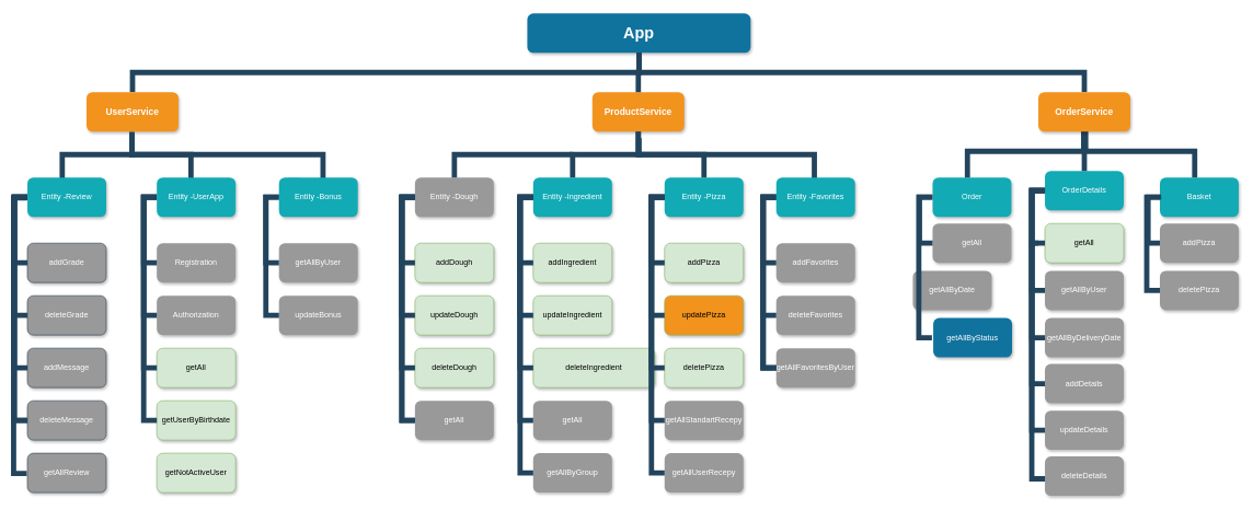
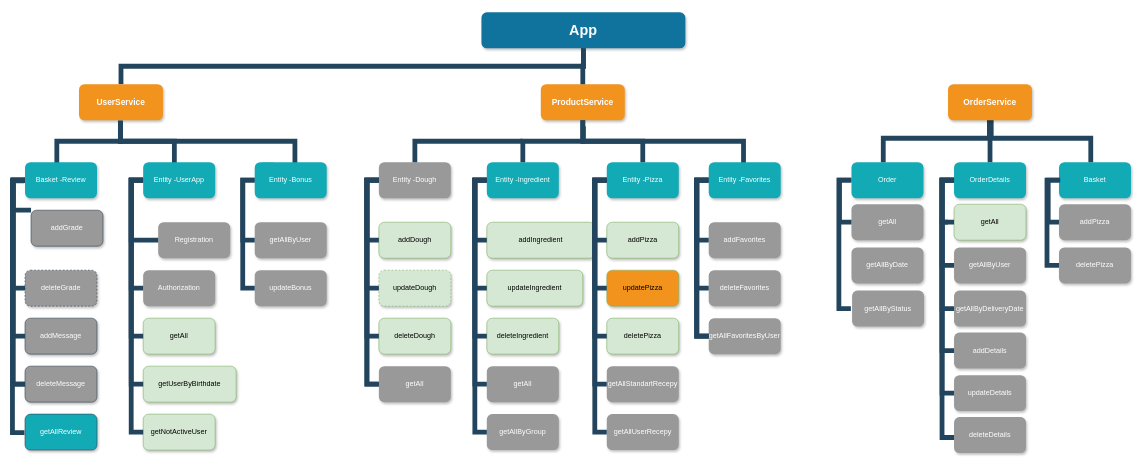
- <mxCell id="60" value="" style="edgeStyle=elbowEdgeStyle;elbow=vertical;rounded=0;fontColor=#000000;endArrow=none;endFill=0;strokeWidth=8;strokeColor=#23445D;" parent="1" source="2" target="93" edge="1"><mxGeometry width="100" height="100" relative="1" as="geometry"><mxPoint x="362" y="130" as="sourcePoint" /><mxPoint x="462" y="30" as="targetPoint" /></mxGeometry></mxCell>
- <mxCell id="38" value="OrderDetails" style="whiteSpace=wrap;rounded=1;fillColor=#12AAB5;strokeColor=none;shadow=1;fontColor=#FFFFFF;" parent="1" vertex="1"><mxGeometry x="1590" y="260" width="120" height="60" as="geometry" /></mxCell>
+ <mxCell id="38" value="OrderDetails" style="whiteSpace=wrap;rounded=1;fillColor=#12AAB5;strokeColor=none;shadow=1;fontColor=#FFFFFF;" parent="1" vertex="1"><mxGeometry x="1590" y="270" width="120" height="60" as="geometry" /></mxCell>
- <mxCell id="110" value="Entity -Review" style="whiteSpace=wrap;rounded=1;fillColor=#12AAB5;strokeColor=none;shadow=1;fontColor=#FFFFFF;" vertex="1" parent="1"><mxGeometry x="41" y="270" width="120" height="60" as="geometry" /></mxCell>
+ <mxCell id="110" value="Basket -Review" style="whiteSpace=wrap;rounded=1;fillColor=#12AAB5;strokeColor=none;shadow=1;fontColor=#FFFFFF;" vertex="1" parent="1"><mxGeometry x="41" y="270" width="120" height="60" as="geometry" /></mxCell>
- <mxCell id="96" value="addGrade" style="whiteSpace=wrap;rounded=1;fillColor=#999999;strokeColor=#314354;shadow=1;fontStyle=0;fontColor=#ffffff;" vertex="1" parent="1"><mxGeometry x="41" y="370" width="120" height="60" as="geometry" /></mxCell>
+ <mxCell id="96" value="addGrade" style="whiteSpace=wrap;rounded=1;fillColor=#999999;strokeColor=#314354;shadow=1;fontStyle=0;fontColor=#ffffff;" vertex="1" parent="1"><mxGeometry x="51" y="350" width="120" height="60" as="geometry" /></mxCell>
- <mxCell id="4" value="Registration" style="whiteSpace=wrap;rounded=1;fillColor=#999999;strokeColor=none;shadow=1;fontColor=#FFFFFF;fontStyle=0" parent="1" vertex="1"><mxGeometry x="238" y="370" width="120" height="60" as="geometry" /></mxCell>
+ <mxCell id="4" value="Registration" style="whiteSpace=wrap;rounded=1;fillColor=#999999;strokeColor=none;shadow=1;fontColor=#FFFFFF;fontStyle=0" parent="1" vertex="1"><mxGeometry x="263" y="370" width="120" height="60" as="geometry" /></mxCell>
- <mxCell id="11" value="addIngredient" style="whiteSpace=wrap;rounded=1;fillColor=#d5e8d4;strokeColor=#82b366;shadow=1;fontStyle=0" parent="1" vertex="1"><mxGeometry x="811" y="370" width="120" height="60" as="geometry" /></mxCell>
+ <mxCell id="11" value="addIngredient" style="whiteSpace=wrap;rounded=1;fillColor=#d5e8d4;strokeColor=#82b366;shadow=1;fontStyle=0" parent="1" vertex="1"><mxGeometry x="811" y="370" width="180" height="60" as="geometry" /></mxCell>
- <mxCell id="80" value="getAllByDate" style="whiteSpace=wrap;rounded=1;fillColor=#999999;strokeColor=none;shadow=1;fontColor=#FFFFFF;fontStyle=0" vertex="1" parent="1"><mxGeometry x="1389" y="412" width="120" height="60" as="geometry" /></mxCell>
+ <mxCell id="80" value="getAllByDate" style="whiteSpace=wrap;rounded=1;fillColor=#999999;strokeColor=none;shadow=1;fontColor=#FFFFFF;fontStyle=0" vertex="1" parent="1"><mxGeometry x="1419" y="412" width="120" height="60" as="geometry" /></mxCell>
- <mxCell id="97" value="deleteGrade" style="whiteSpace=wrap;rounded=1;fillColor=#999999;strokeColor=#314354;shadow=1;fontStyle=0;fontColor=#ffffff;" vertex="1" parent="1"><mxGeometry x="41" y="450" width="120" height="60" as="geometry" /></mxCell>
+ <mxCell id="97" value="deleteGrade" style="whiteSpace=wrap;rounded=1;fillColor=#999999;strokeColor=#314354;shadow=1;fontStyle=0;fontColor=#ffffff;dashed=1;" vertex="1" parent="1"><mxGeometry x="41" y="450" width="120" height="60" as="geometry" /></mxCell>
- <mxCell id="63" value="updateDough" style="whiteSpace=wrap;rounded=1;fillColor=#d5e8d4;strokeColor=#82b366;shadow=1;fontStyle=0" vertex="1" parent="1"><mxGeometry x="631" y="450" width="120" height="60" as="geometry" /></mxCell>
+ <mxCell id="63" value="updateDough" style="whiteSpace=wrap;rounded=1;fillColor=#d5e8d4;strokeColor=#82b366;shadow=1;fontStyle=0;dashed=1;" vertex="1" parent="1"><mxGeometry x="631" y="450" width="120" height="60" as="geometry" /></mxCell>
- <mxCell id="12" value="updateIngredient" style="whiteSpace=wrap;rounded=1;fillColor=#d5e8d4;strokeColor=#82b366;shadow=1;fontStyle=0" parent="1" vertex="1"><mxGeometry x="811" y="450" width="120" height="60" as="geometry" /></mxCell>
+ <mxCell id="12" value="updateIngredient" style="whiteSpace=wrap;rounded=1;fillColor=#d5e8d4;strokeColor=#82b366;shadow=1;fontStyle=0" parent="1" vertex="1"><mxGeometry x="811" y="450" width="160" height="60" as="geometry" /></mxCell>
- <mxCell id="88" value="getAllByStatus" style="whiteSpace=wrap;rounded=1;fillColor=#10739e;strokeColor=none;shadow=1;fontColor=#FFFFFF;fontStyle=0;" vertex="1" parent="1"><mxGeometry x="1420" y="484" width="120" height="60" as="geometry" /></mxCell>
+ <mxCell id="88" value="getAllByStatus" style="whiteSpace=wrap;rounded=1;fillColor=#999999;strokeColor=none;shadow=1;fontColor=#FFFFFF;fontStyle=0" vertex="1" parent="1"><mxGeometry x="1420" y="484" width="120" height="60" as="geometry" /></mxCell>
- <mxCell id="13" value="deleteIngredient" style="whiteSpace=wrap;rounded=1;fillColor=#d5e8d4;strokeColor=#82b366;shadow=1;fontStyle=0" parent="1" vertex="1"><mxGeometry x="811" y="530" width="185" height="60" as="geometry" /></mxCell>
+ <mxCell id="13" value="deleteIngredient" style="whiteSpace=wrap;rounded=1;fillColor=#d5e8d4;strokeColor=#82b366;shadow=1;fontStyle=0" parent="1" vertex="1"><mxGeometry x="811" y="530" width="120" height="60" as="geometry" /></mxCell>
- <mxCell id="7" value="getUserByBirthdate" style="whiteSpace=wrap;rounded=1;fillColor=#d5e8d4;strokeColor=#82b366;shadow=1;fontStyle=0" parent="1" vertex="1"><mxGeometry x="238" y="610" width="120" height="60" as="geometry" /></mxCell>
+ <mxCell id="7" value="getUserByBirthdate" style="whiteSpace=wrap;rounded=1;fillColor=#d5e8d4;strokeColor=#82b366;shadow=1;fontStyle=0" parent="1" vertex="1"><mxGeometry x="238" y="610" width="155" height="60" as="geometry" /></mxCell>
+ <mxCell id="23" value="" style="edgeStyle=elbowEdgeStyle;elbow=horizontal;rounded=0;fontColor=#000000;endArrow=none;endFill=0;strokeWidth=8;strokeColor=#23445D;" parent="1" source="109" target="8" edge="1"><mxGeometry width="100" height="100" relative="1" as="geometry"><mxPoint x="248" y="310" as="sourcePoint" /><mxPoint x="248" y="410" as="targetPoint" /><Array as="points"><mxPoint x="218" y="510" /></Array></mxGeometry></mxCell>
- <mxCell id="105" value="getAllReview" style="whiteSpace=wrap;rounded=1;fillColor=#999999;strokeColor=#314354;shadow=1;fontStyle=0;fontColor=#ffffff;" vertex="1" parent="1"><mxGeometry x="41" y="690" width="120" height="60" as="geometry" /></mxCell>
+ <mxCell id="105" value="getAllReview" style="whiteSpace=wrap;rounded=1;fillColor=#12aab5;strokeColor=#314354;shadow=1;fontStyle=0;fontColor=#ffffff;" vertex="1" parent="1"><mxGeometry x="41" y="690" width="120" height="60" as="geometry" /></mxCell>
